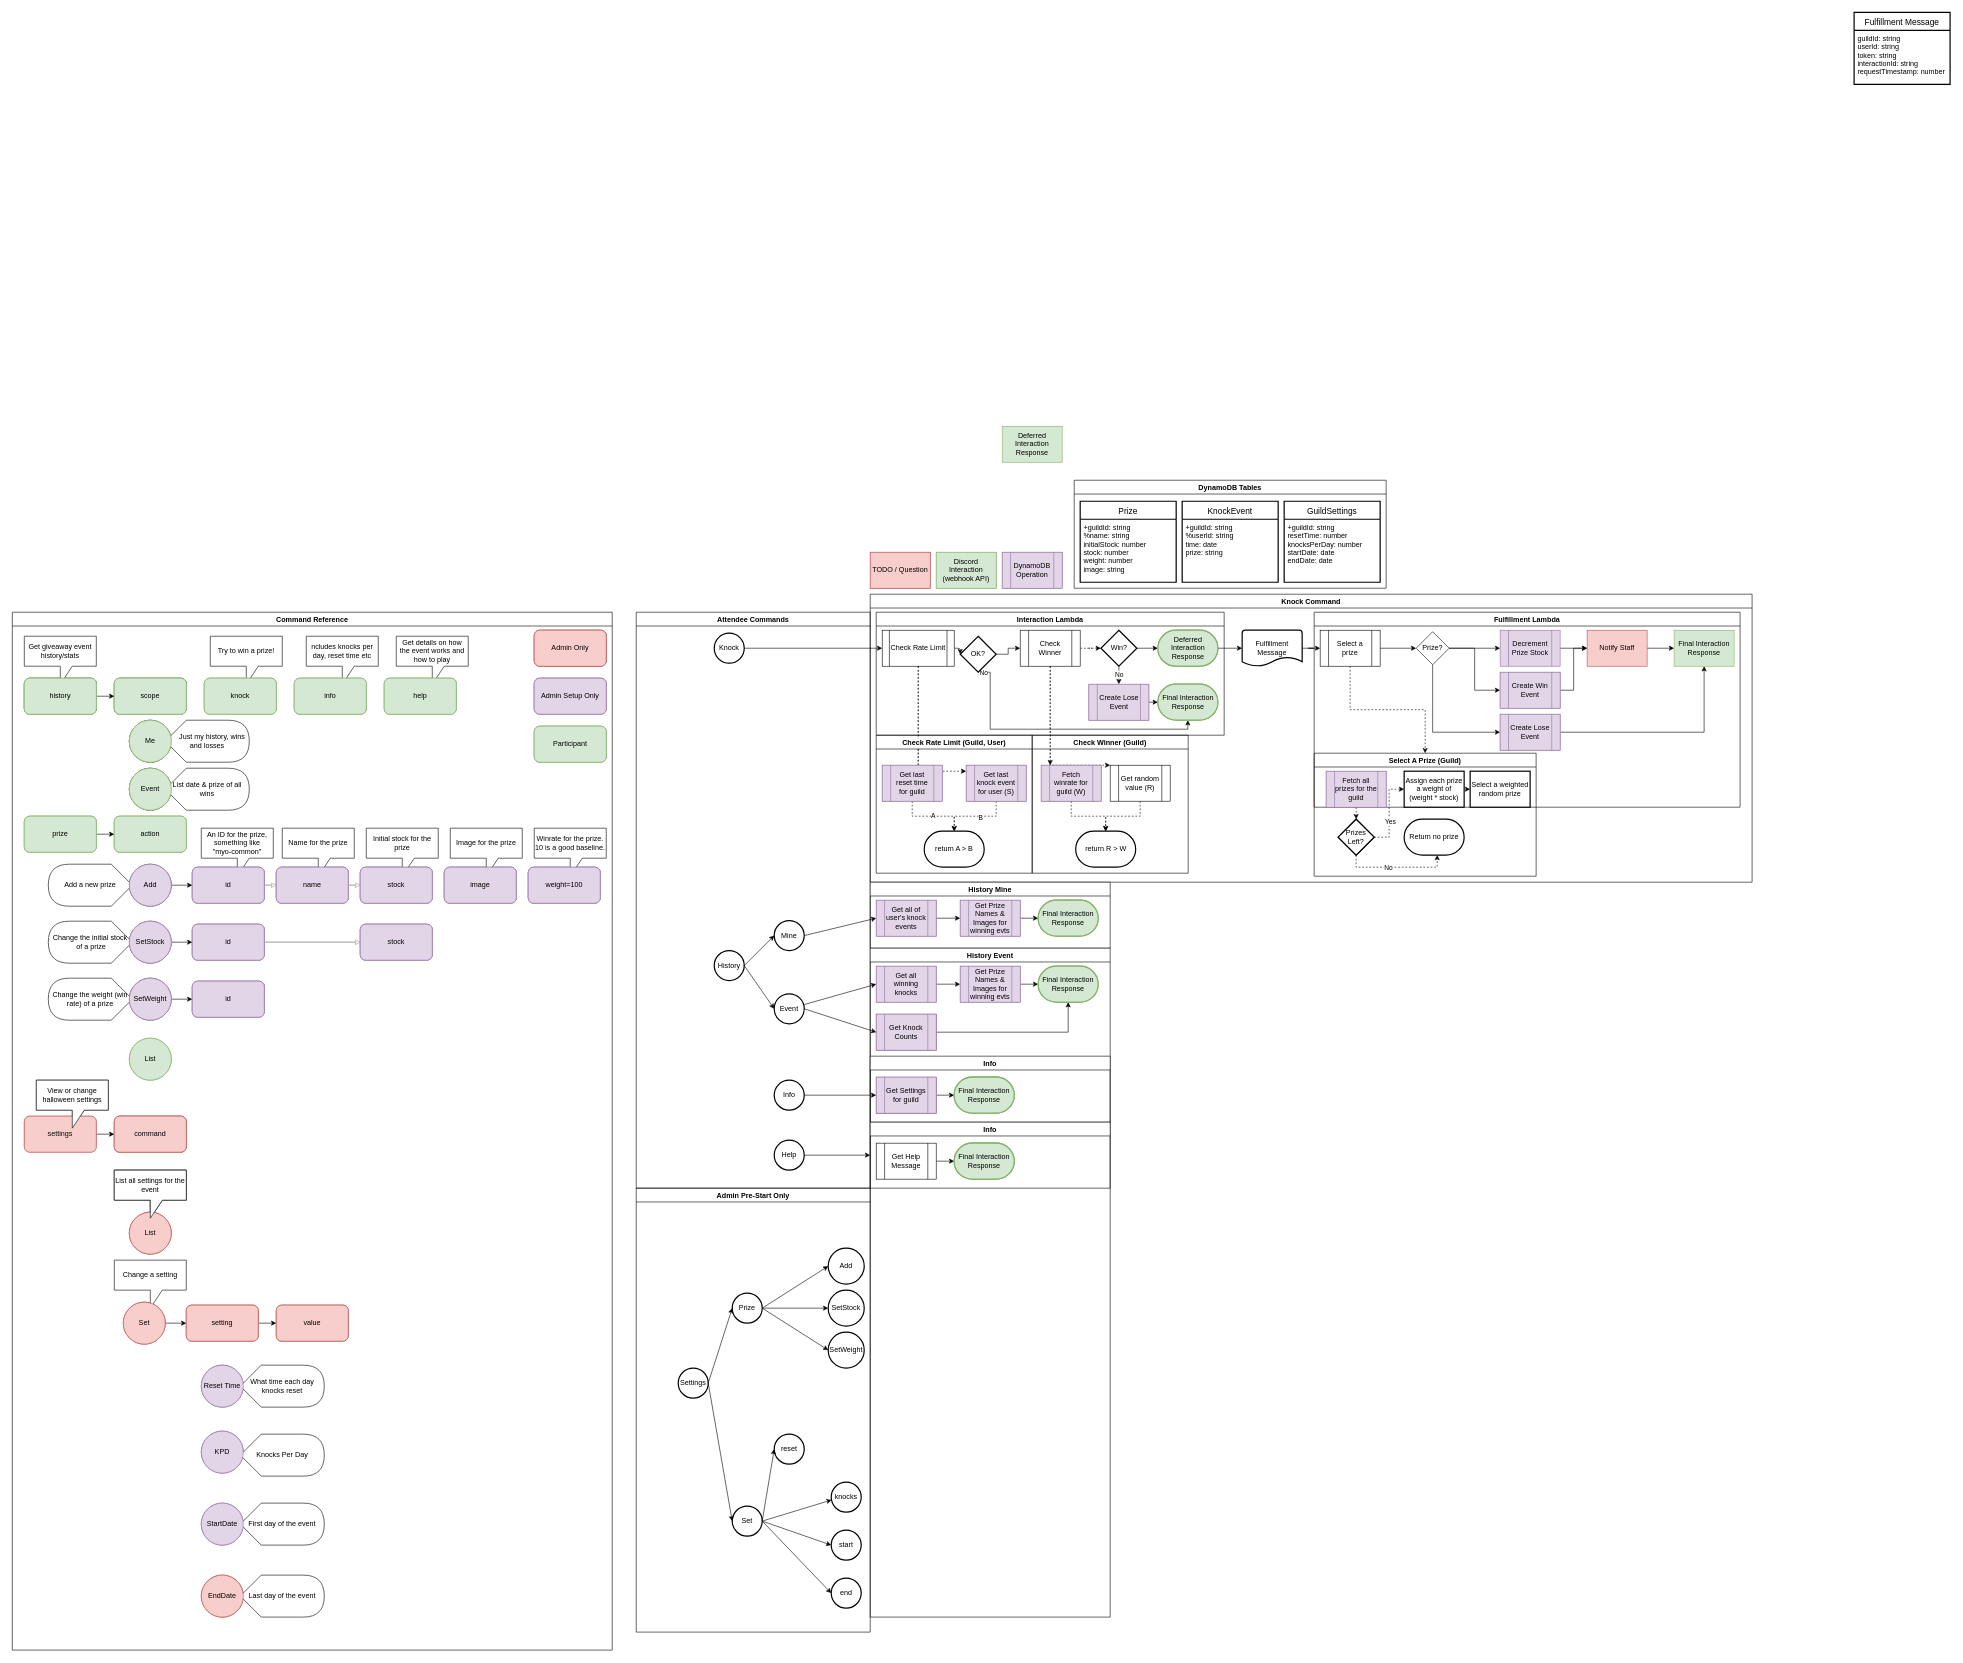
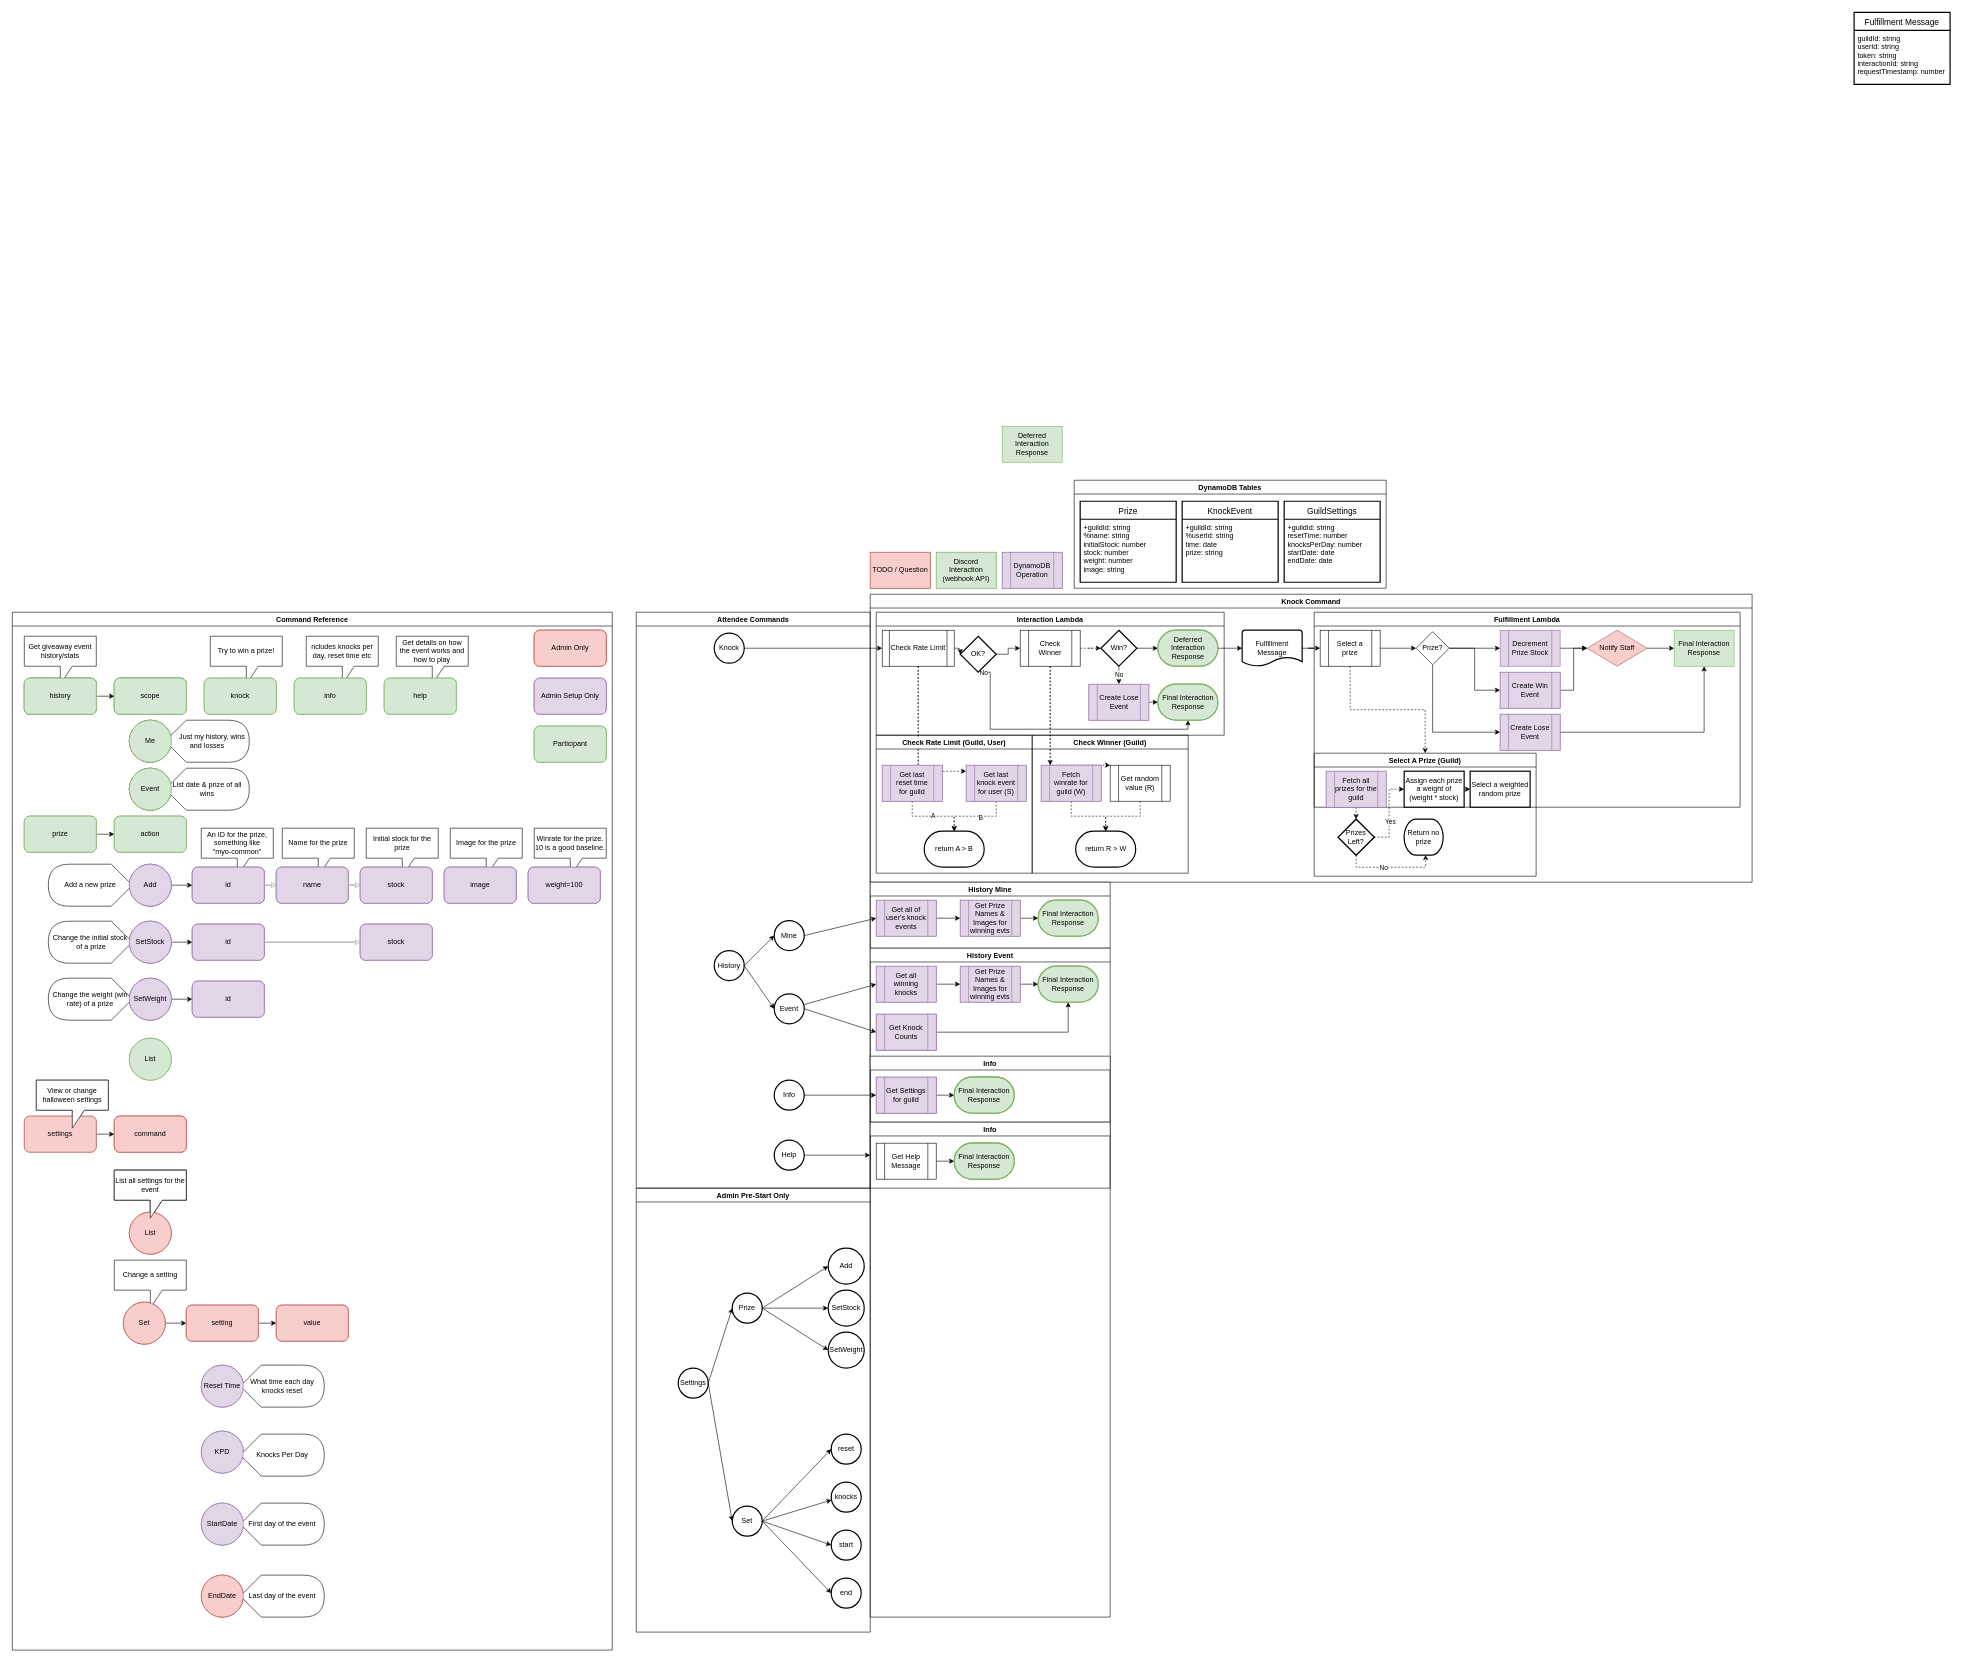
- <mxCell id="75" value="Notify Staff" style="rounded=0;whiteSpace=wrap;html=1;absoluteArcSize=1;arcSize=14;strokeWidth=1;sketch=0;fillColor=#f8cecc;strokeColor=#b85450;labelBackgroundColor=none;fontColor=#050505;" parent="63" vertex="1"><mxGeometry x="455" y="30" width="100" height="60" as="geometry" /></mxCell>
+ <mxCell id="75" value="Notify Staff" style="rhombus;whiteSpace=wrap;html=1;absoluteArcSize=1;arcSize=14;strokeWidth=1;sketch=0;fillColor=#f8cecc;strokeColor=#b85450;labelBackgroundColor=none;fontColor=#050505;" parent="63" vertex="1"><mxGeometry x="455" y="30" width="100" height="60" as="geometry" /></mxCell>
- <mxCell id="101" value="Return no prize" style="strokeWidth=2;html=1;shape=mxgraph.flowchart.terminator;whiteSpace=wrap;rounded=0;sketch=0;" parent="89" vertex="1"><mxGeometry x="150" y="110.0" width="100" height="60" as="geometry" /></mxCell>
+ <mxCell id="101" value="Return no prize" style="strokeWidth=2;html=1;shape=mxgraph.flowchart.terminator;whiteSpace=wrap;rounded=0;sketch=0;" parent="89" vertex="1"><mxGeometry x="150" y="110.0" width="65" height="60" as="geometry" /></mxCell>
- <mxCell id="31" value="reset" style="strokeWidth=2;html=1;shape=mxgraph.flowchart.start_2;whiteSpace=wrap;rounded=0;sketch=0;fillColor=none;" parent="15" vertex="1"><mxGeometry x="230" y="410" width="50" height="50" as="geometry" /></mxCell>
+ <mxCell id="31" value="reset" style="strokeWidth=2;html=1;shape=mxgraph.flowchart.start_2;whiteSpace=wrap;rounded=0;sketch=0;fillColor=none;" parent="15" vertex="1"><mxGeometry x="325" y="410" width="50" height="50" as="geometry" /></mxCell>
